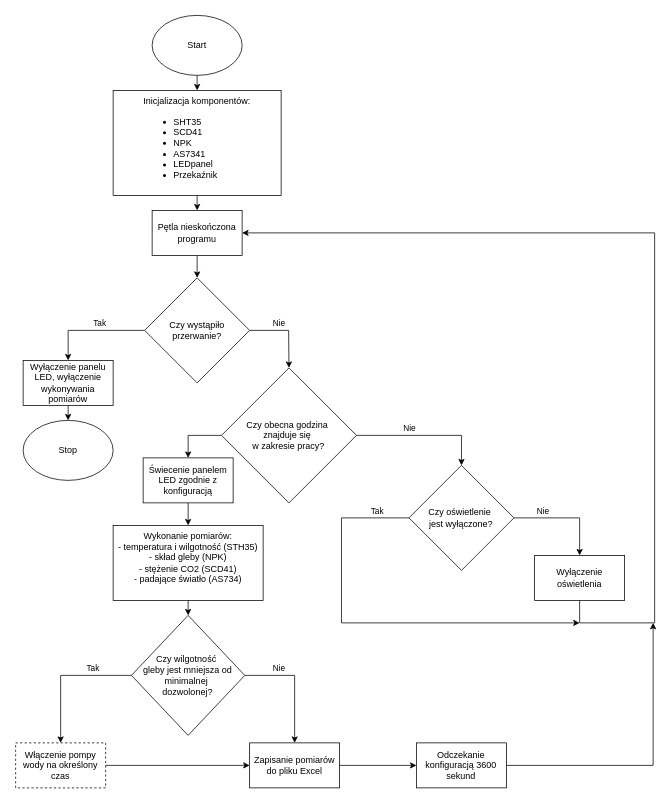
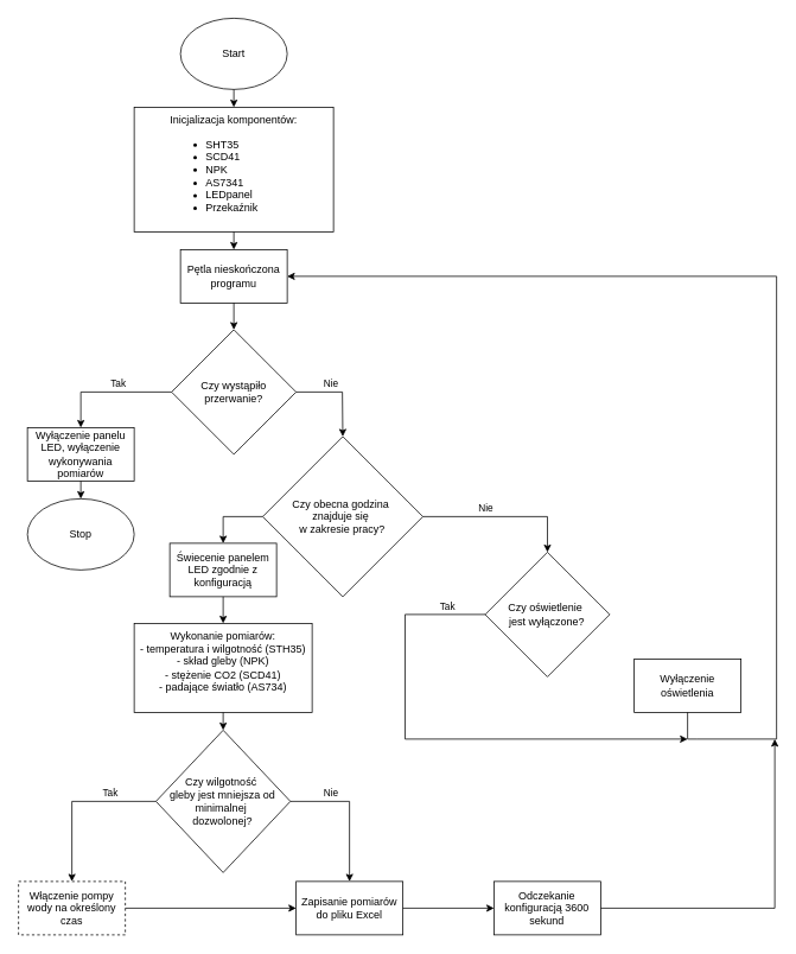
- <mxCell id="13" value="" style="endArrow=classic;html=1;rounded=0;exitX=1;exitY=0.5;exitDx=0;exitDy=0;entryX=0.5;entryY=0;entryDx=0;entryDy=0;" edge="1" parent="1" source="8" target="7"><mxGeometry width="50" height="50" relative="1" as="geometry"><mxPoint x="774.47" y="610" as="sourcePoint" /><mxPoint x="774.47" y="740" as="targetPoint" /><Array as="points"><mxPoint x="772" y="690" /></Array></mxGeometry></mxCell>
- <mxCell id="14" value="Nie" style="edgeLabel;html=1;align=center;verticalAlign=middle;resizable=0;points=[];" vertex="1" connectable="0" parent="13"><mxGeometry x="-0.442" y="-1" relative="1" as="geometry"><mxPoint y="-11" as="offset" /></mxGeometry></mxCell>
